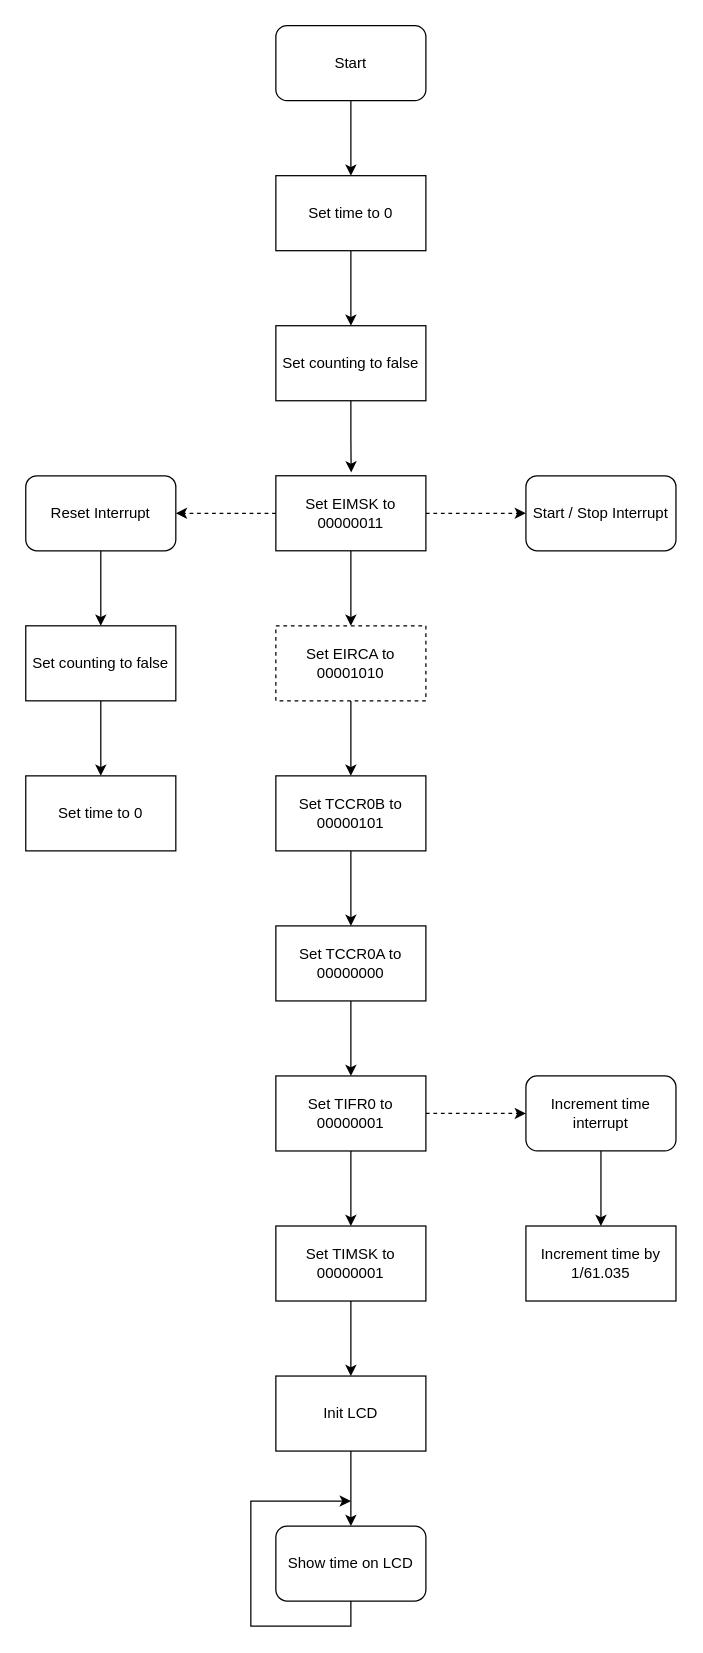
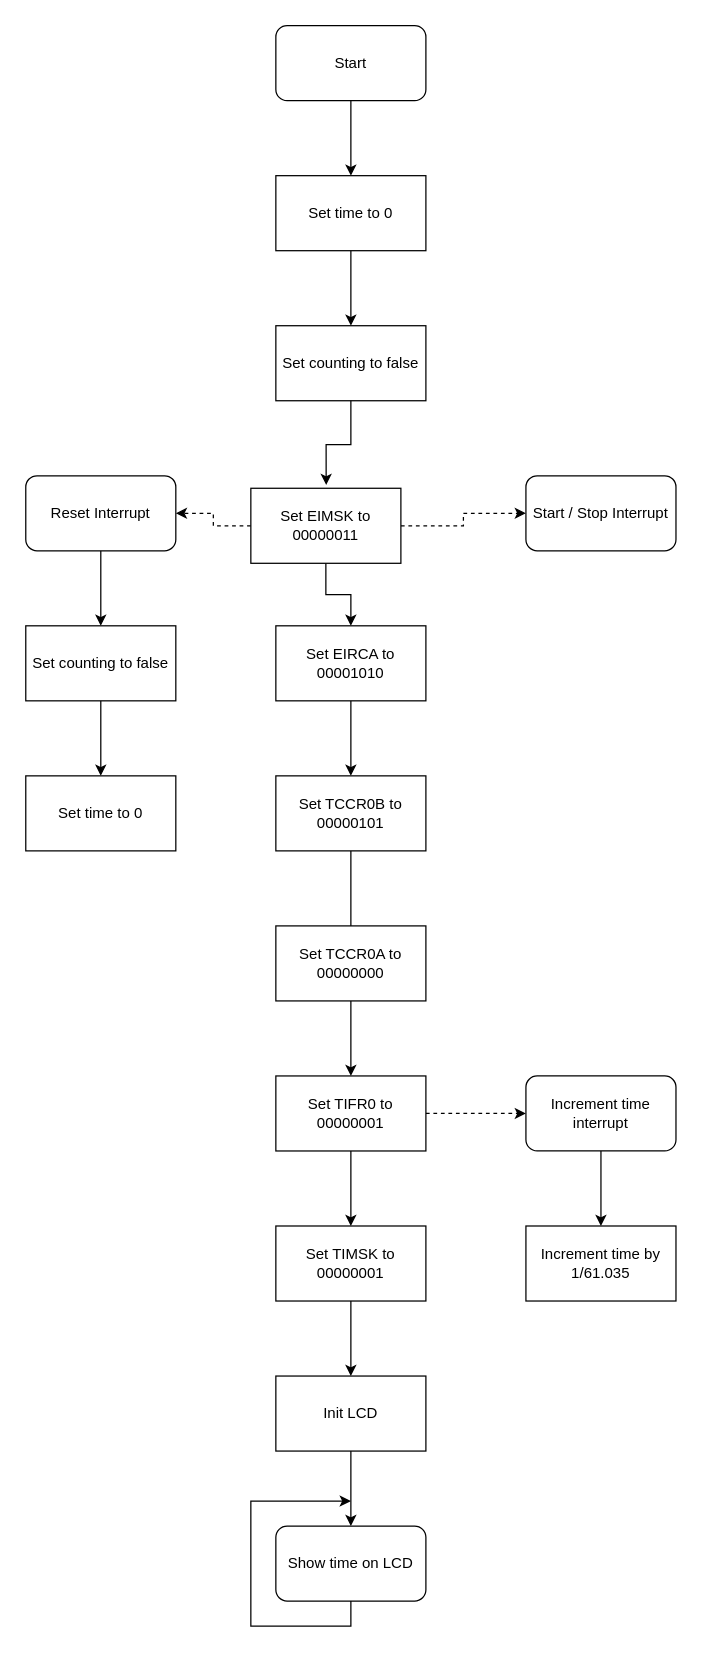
- <mxCell id="7" value="Set EIMSK to 00000011" style="rounded=0;whiteSpace=wrap;html=1;" vertex="1" parent="1"><mxGeometry x="220" y="380" width="120" height="60" as="geometry" /></mxCell>
+ <mxCell id="7" value="Set EIMSK to 00000011" style="rounded=0;whiteSpace=wrap;html=1;" vertex="1" parent="1"><mxGeometry x="200" y="390" width="120" height="60" as="geometry" /></mxCell>
- <mxCell id="9" value="Set EIRCA to 00001010" style="rounded=0;whiteSpace=wrap;html=1;dashed=1;" vertex="1" parent="1"><mxGeometry x="220" y="500" width="120" height="60" as="geometry" /></mxCell>
+ <mxCell id="9" value="Set EIRCA to 00001010" style="rounded=0;whiteSpace=wrap;html=1;" vertex="1" parent="1"><mxGeometry x="220" y="500" width="120" height="60" as="geometry" /></mxCell>
- <mxCell id="10" style="edgeStyle=orthogonalEdgeStyle;rounded=0;orthogonalLoop=1;jettySize=auto;html=1;exitX=0.5;exitY=1;exitDx=0;exitDy=0;entryX=0.5;entryY=0;entryDx=0;entryDy=0;" edge="1" parent="1" source="11" target="22"><mxGeometry relative="1" as="geometry" /></mxCell>
+ <mxCell id="10" style="edgeStyle=orthogonalEdgeStyle;rounded=0;orthogonalLoop=1;jettySize=auto;html=1;exitX=0.5;exitY=1;exitDx=0;exitDy=0;entryX=0.5;entryY=0;entryDx=0;entryDy=0;endArrow=none;" edge="1" parent="1" source="11" target="22"><mxGeometry relative="1" as="geometry" /></mxCell>
